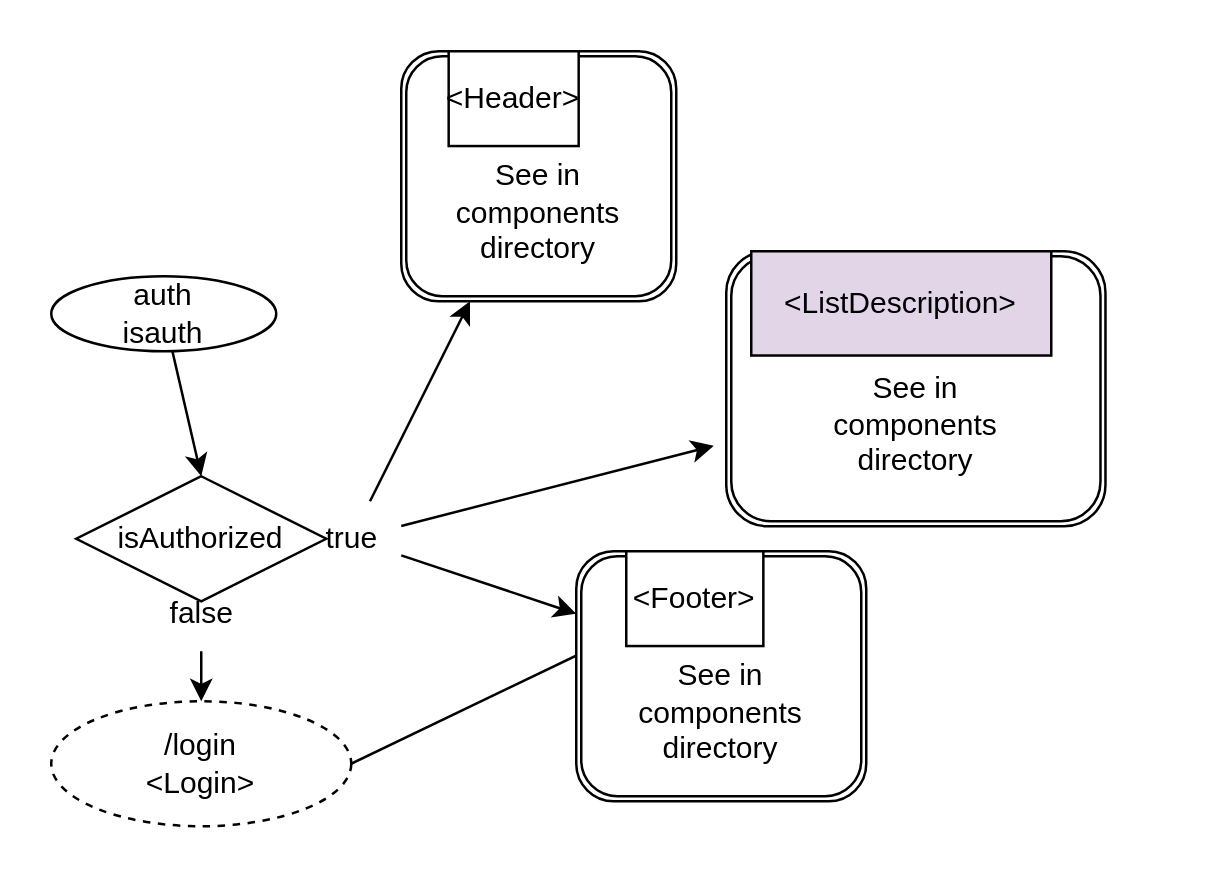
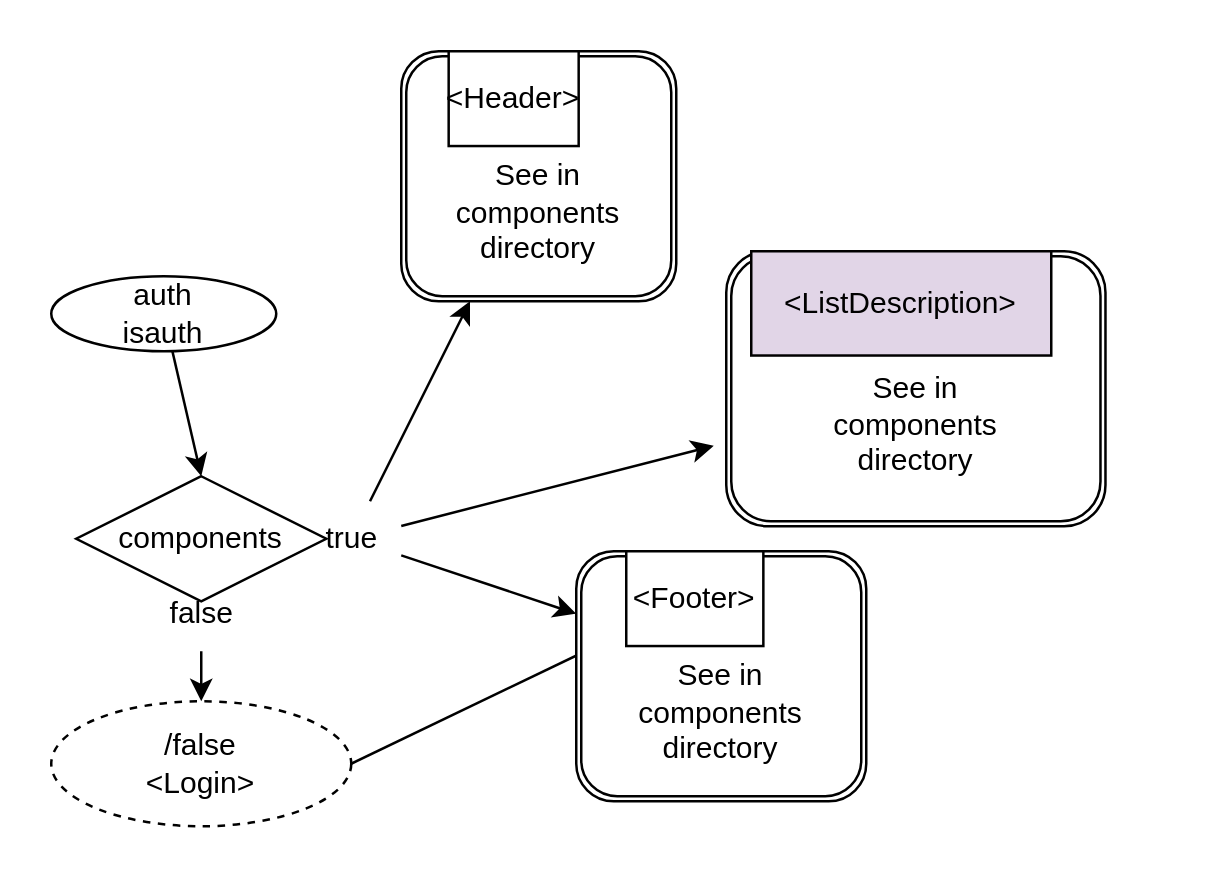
- <mxCell id="7" value="isAuthorized" style="rhombus;whiteSpace=wrap;html=1;" parent="6" vertex="1"><mxGeometry width="100" height="50" as="geometry" /></mxCell>
+ <mxCell id="7" value="components" style="rhombus;whiteSpace=wrap;html=1;" parent="6" vertex="1"><mxGeometry width="100" height="50" as="geometry" /></mxCell>
- <mxCell id="5" value="/login&lt;br&gt;&amp;lt;Login&amp;gt;" style="ellipse;whiteSpace=wrap;html=1;dashed=1;" parent="1" vertex="1"><mxGeometry x="20" y="280" width="120" height="50" as="geometry" /></mxCell>
+ <mxCell id="5" value="/false&lt;br&gt;&amp;lt;Login&amp;gt;" style="ellipse;whiteSpace=wrap;html=1;dashed=1;" parent="1" vertex="1"><mxGeometry x="20" y="280" width="120" height="50" as="geometry" /></mxCell>
